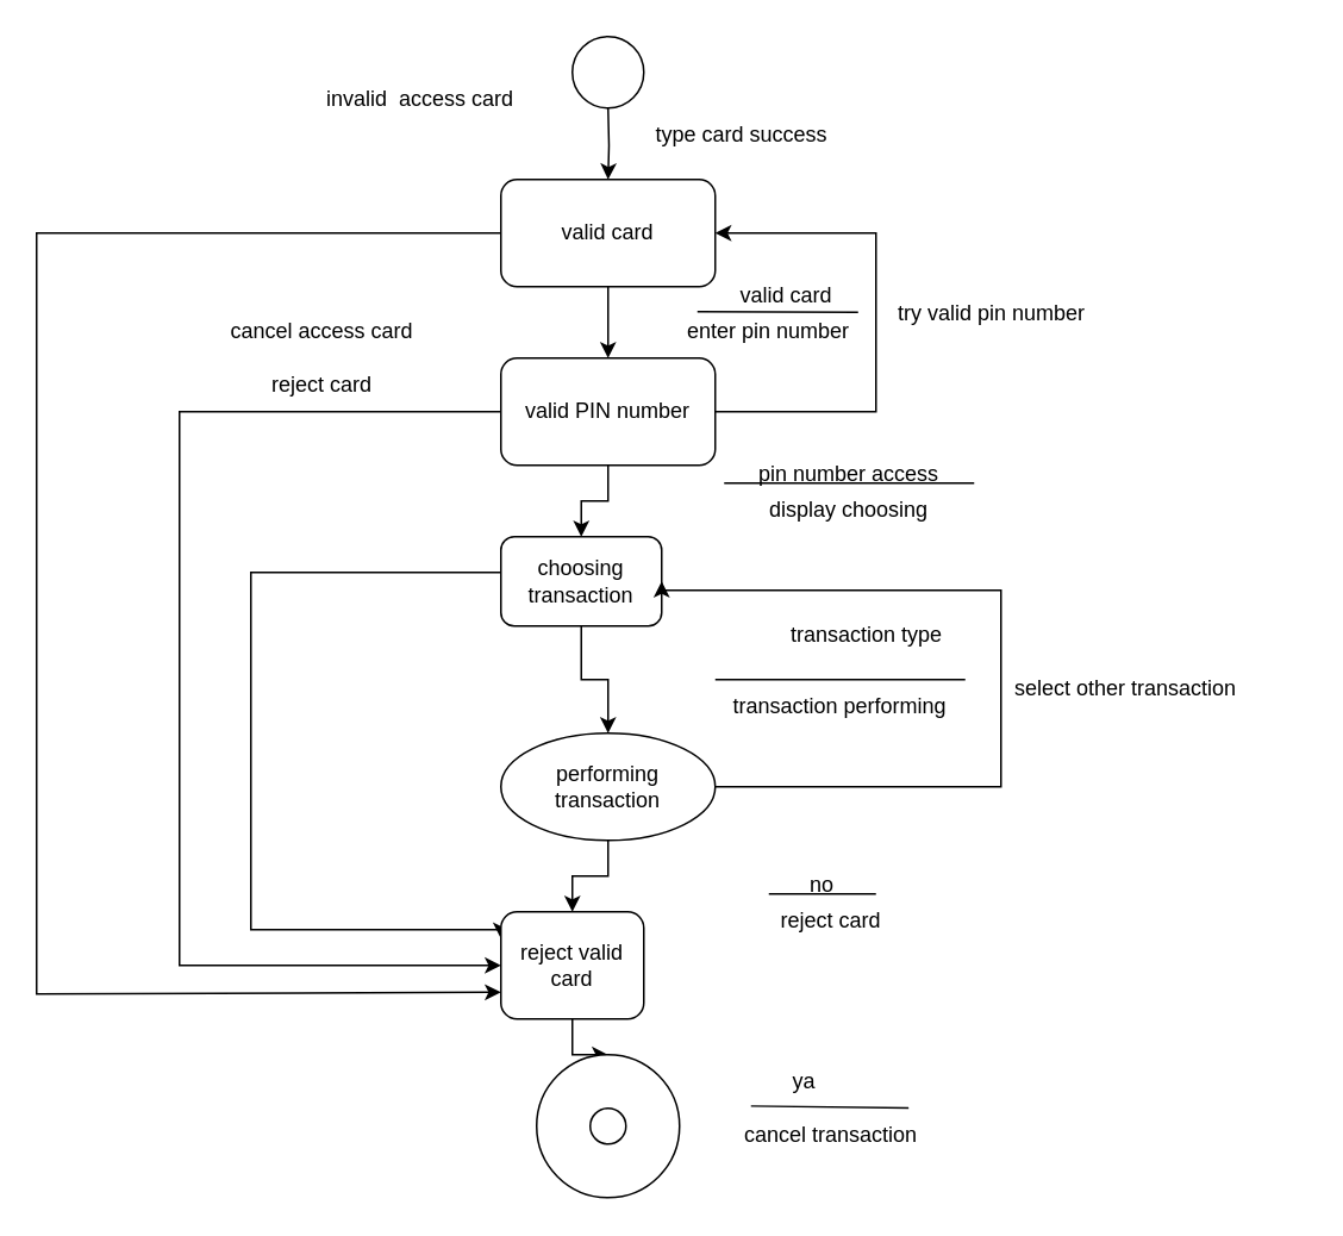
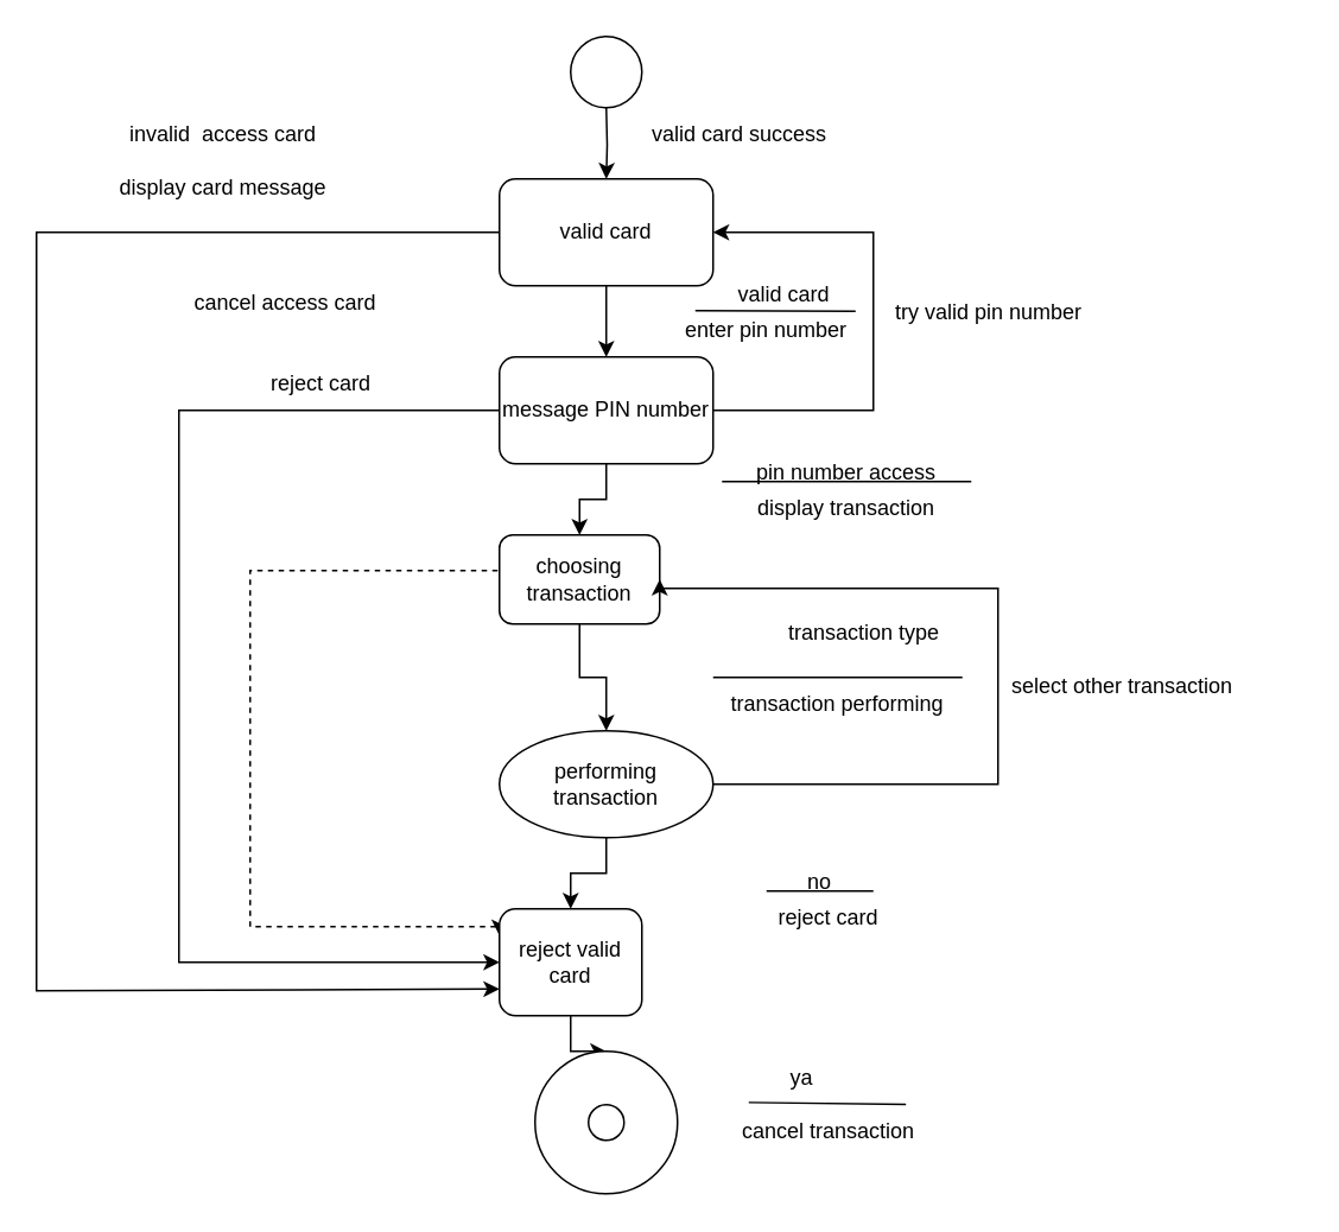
- <mxCell id="24" value="invalid&amp;nbsp; access card" style="text;html=1;align=center;verticalAlign=middle;whiteSpace=wrap;rounded=0;" vertex="1" parent="1"><mxGeometry x="170" y="40" width="130" height="30" as="geometry" /></mxCell>
+ <mxCell id="24" value="invalid&amp;nbsp; access card" style="text;html=1;align=center;verticalAlign=middle;whiteSpace=wrap;rounded=0;" vertex="1" parent="1"><mxGeometry x="60" y="60" width="130" height="30" as="geometry" /></mxCell>
- <mxCell id="19" value="type card success" style="text;html=1;align=center;verticalAlign=middle;whiteSpace=wrap;rounded=0;" vertex="1" parent="1"><mxGeometry x="360" y="60" width="110" height="30" as="geometry" /></mxCell>
+ <mxCell id="19" value="valid card success" style="text;html=1;align=center;verticalAlign=middle;whiteSpace=wrap;rounded=0;" vertex="1" parent="1"><mxGeometry x="360" y="60" width="110" height="30" as="geometry" /></mxCell>
+ <mxCell id="41" value="display card message" style="text;html=1;align=center;verticalAlign=middle;whiteSpace=wrap;rounded=0;" vertex="1" parent="1"><mxGeometry x="45" y="90" width="160" height="30" as="geometry" /></mxCell>
- <mxCell id="25" value="cancel access card" style="text;html=1;align=center;verticalAlign=middle;whiteSpace=wrap;rounded=0;" vertex="1" parent="1"><mxGeometry x="110" y="170" width="140" height="30" as="geometry" /></mxCell>
+ <mxCell id="25" value="cancel access card" style="text;html=1;align=center;verticalAlign=middle;whiteSpace=wrap;rounded=0;" vertex="1" parent="1"><mxGeometry x="90" y="155" width="140" height="30" as="geometry" /></mxCell>
- <mxCell id="10" value="valid PIN number" style="rounded=1;whiteSpace=wrap;html=1;" vertex="1" parent="1"><mxGeometry x="280" y="200" width="120" height="60" as="geometry" /></mxCell>
+ <mxCell id="10" value="message PIN number" style="rounded=1;whiteSpace=wrap;html=1;" vertex="1" parent="1"><mxGeometry x="280" y="200" width="120" height="60" as="geometry" /></mxCell>
- <mxCell id="29" value="display choosing" style="text;html=1;align=center;verticalAlign=middle;whiteSpace=wrap;rounded=0;" vertex="1" parent="1"><mxGeometry x="405" y="270" width="140" height="30" as="geometry" /></mxCell>
+ <mxCell id="29" value="display transaction" style="text;html=1;align=center;verticalAlign=middle;whiteSpace=wrap;rounded=0;" vertex="1" parent="1"><mxGeometry x="405" y="270" width="140" height="30" as="geometry" /></mxCell>
- <mxCell id="12" style="edgeStyle=orthogonalEdgeStyle;rounded=0;orthogonalLoop=1;jettySize=auto;html=1;exitX=0;exitY=0.5;exitDx=0;exitDy=0;entryX=0;entryY=0.25;entryDx=0;entryDy=0;" edge="1" parent="1" source="13" target="18"><mxGeometry relative="1" as="geometry"><Array as="points"><mxPoint x="280" y="320" /><mxPoint x="140" y="320" /><mxPoint x="140" y="520" /><mxPoint x="280" y="520" /></Array></mxGeometry></mxCell>
+ <mxCell id="12" style="edgeStyle=orthogonalEdgeStyle;rounded=0;orthogonalLoop=1;jettySize=auto;html=1;exitX=0;exitY=0.5;exitDx=0;exitDy=0;entryX=0;entryY=0.25;entryDx=0;entryDy=0;dashed=1;" edge="1" parent="1" source="13" target="18"><mxGeometry relative="1" as="geometry"><Array as="points"><mxPoint x="280" y="320" /><mxPoint x="140" y="320" /><mxPoint x="140" y="520" /><mxPoint x="280" y="520" /></Array></mxGeometry></mxCell>
